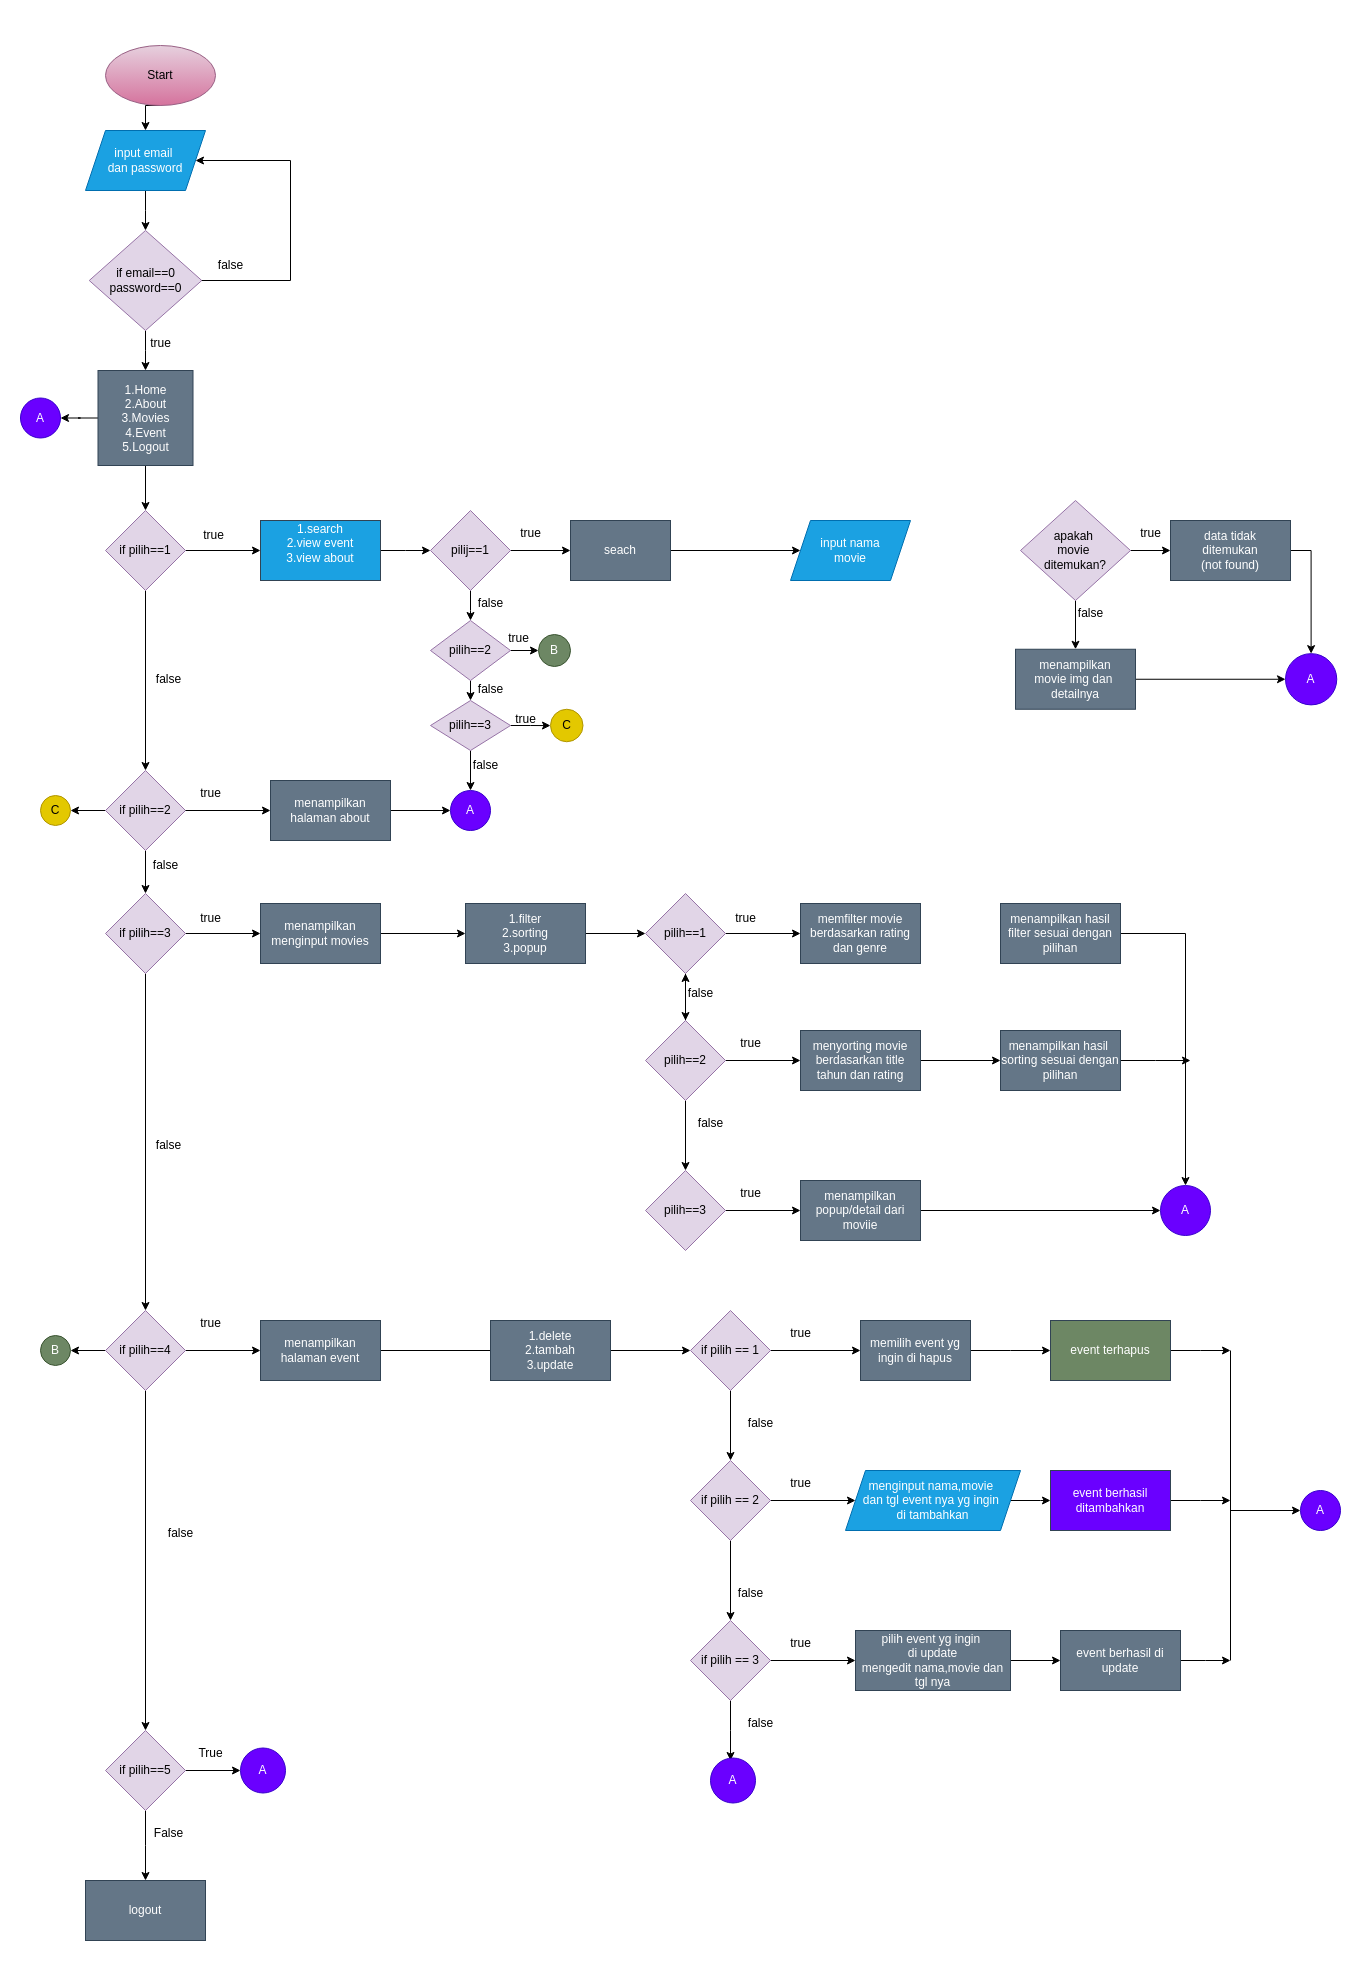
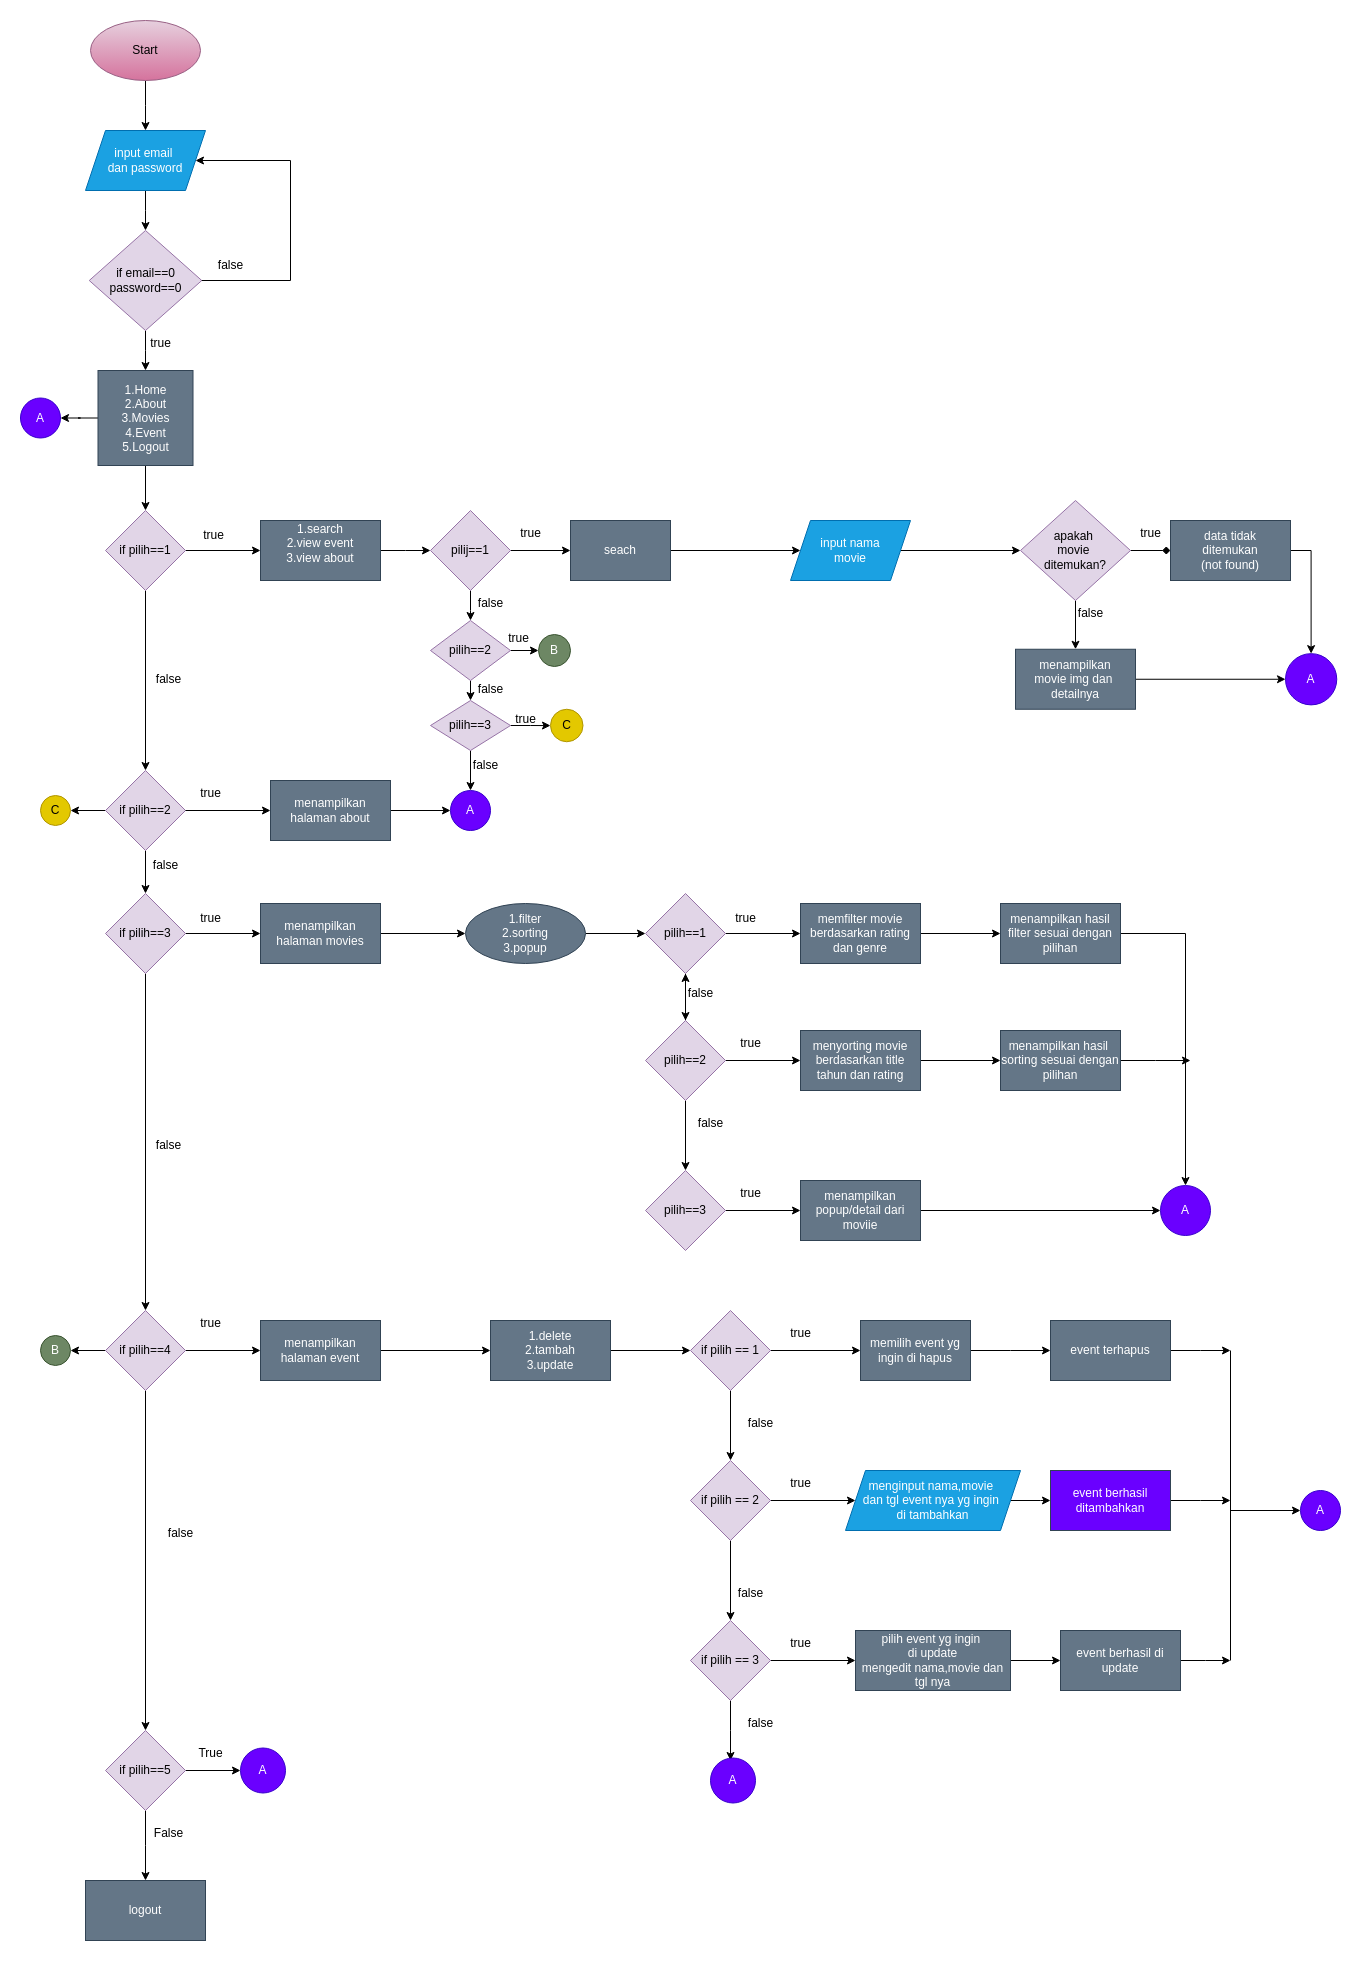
- <mxCell id="3" value="Start" style="ellipse;whiteSpace=wrap;html=1;fillColor=#e6d0de;gradientColor=#d5739d;strokeColor=#996185;" parent="1" vertex="1"><mxGeometry x="105" y="45" width="110" height="60" as="geometry" /></mxCell>
+ <mxCell id="3" value="Start" style="ellipse;whiteSpace=wrap;html=1;fillColor=#e6d0de;gradientColor=#d5739d;strokeColor=#996185;" parent="1" vertex="1"><mxGeometry x="90" y="20" width="110" height="60" as="geometry" /></mxCell>
- <mxCell id="32" value="1.search&lt;br&gt;2.view event&lt;br&gt;3.view about&lt;div&gt;&lt;br/&gt;&lt;/div&gt;" style="rounded=0;whiteSpace=wrap;html=1;fillColor=#1ba1e2;strokeColor=#314354;fontColor=#ffffff;" parent="1" vertex="1"><mxGeometry x="260" y="520" width="120" height="60" as="geometry" /></mxCell>
+ <mxCell id="32" value="1.search&lt;br&gt;2.view event&lt;br&gt;3.view about&lt;div&gt;&lt;br/&gt;&lt;/div&gt;" style="rounded=0;whiteSpace=wrap;html=1;fillColor=#647687;strokeColor=#314354;fontColor=#ffffff;" parent="1" vertex="1"><mxGeometry x="260" y="520" width="120" height="60" as="geometry" /></mxCell>
+ <mxCell id="42" value="" style="edgeStyle=orthogonalEdgeStyle;rounded=0;orthogonalLoop=1;jettySize=auto;html=1;" parent="1" source="43" target="46" edge="1"><mxGeometry relative="1" as="geometry" /></mxCell>
- <mxCell id="44" value="" style="edgeStyle=orthogonalEdgeStyle;rounded=0;orthogonalLoop=1;jettySize=auto;html=1;" parent="1" source="46" target="48" edge="1"><mxGeometry relative="1" as="geometry" /></mxCell>
+ <mxCell id="44" value="" style="edgeStyle=orthogonalEdgeStyle;rounded=0;orthogonalLoop=1;jettySize=auto;html=1;endArrow=diamond;" parent="1" source="46" target="48" edge="1"><mxGeometry relative="1" as="geometry" /></mxCell>
- <mxCell id="36" value="menampilkan menginput movies" style="rounded=0;whiteSpace=wrap;html=1;fillColor=#647687;fontColor=#ffffff;strokeColor=#314354;" parent="1" vertex="1"><mxGeometry x="260" y="903" width="120" height="60" as="geometry" /></mxCell>
+ <mxCell id="36" value="menampilkan halaman movies" style="rounded=0;whiteSpace=wrap;html=1;fillColor=#647687;fontColor=#ffffff;strokeColor=#314354;" parent="1" vertex="1"><mxGeometry x="260" y="903" width="120" height="60" as="geometry" /></mxCell>
- <mxCell id="68" value="1.filter&lt;br&gt;2.sorting&lt;br&gt;3.popup" style="rounded=0;whiteSpace=wrap;html=1;fillColor=#647687;fontColor=#ffffff;strokeColor=#314354;" vertex="1" parent="1"><mxGeometry x="465" y="903" width="120" height="60" as="geometry" /></mxCell>
+ <mxCell id="68" value="1.filter&lt;br&gt;2.sorting&lt;br&gt;3.popup" style="ellipse;whiteSpace=wrap;html=1;fillColor=#647687;fontColor=#ffffff;strokeColor=#314354;" vertex="1" parent="1"><mxGeometry x="465" y="903" width="120" height="60" as="geometry" /></mxCell>
+ <mxCell id="72" style="edgeStyle=orthogonalEdgeStyle;rounded=0;orthogonalLoop=1;jettySize=auto;html=1;entryX=0;entryY=0.5;entryDx=0;entryDy=0;" edge="1" parent="1" source="73" target="103"><mxGeometry relative="1" as="geometry" /></mxCell>
- <mxCell id="37" value="" style="edgeStyle=orthogonalEdgeStyle;rounded=0;orthogonalLoop=1;jettySize=auto;html=1;endArrow=none;" parent="1" source="38" target="52" edge="1"><mxGeometry relative="1" as="geometry" /></mxCell>
+ <mxCell id="37" value="" style="edgeStyle=orthogonalEdgeStyle;rounded=0;orthogonalLoop=1;jettySize=auto;html=1;" parent="1" source="38" target="52" edge="1"><mxGeometry relative="1" as="geometry" /></mxCell>
- <mxCell id="94" value="event terhapus" style="rounded=0;whiteSpace=wrap;html=1;fillColor=#6d8764;fontColor=#ffffff;strokeColor=#314354;" vertex="1" parent="1"><mxGeometry x="1050" y="1320" width="120" height="60" as="geometry" /></mxCell>
+ <mxCell id="94" value="event terhapus" style="rounded=0;whiteSpace=wrap;html=1;fillColor=#647687;fontColor=#ffffff;strokeColor=#314354;" vertex="1" parent="1"><mxGeometry x="1050" y="1320" width="120" height="60" as="geometry" /></mxCell>
